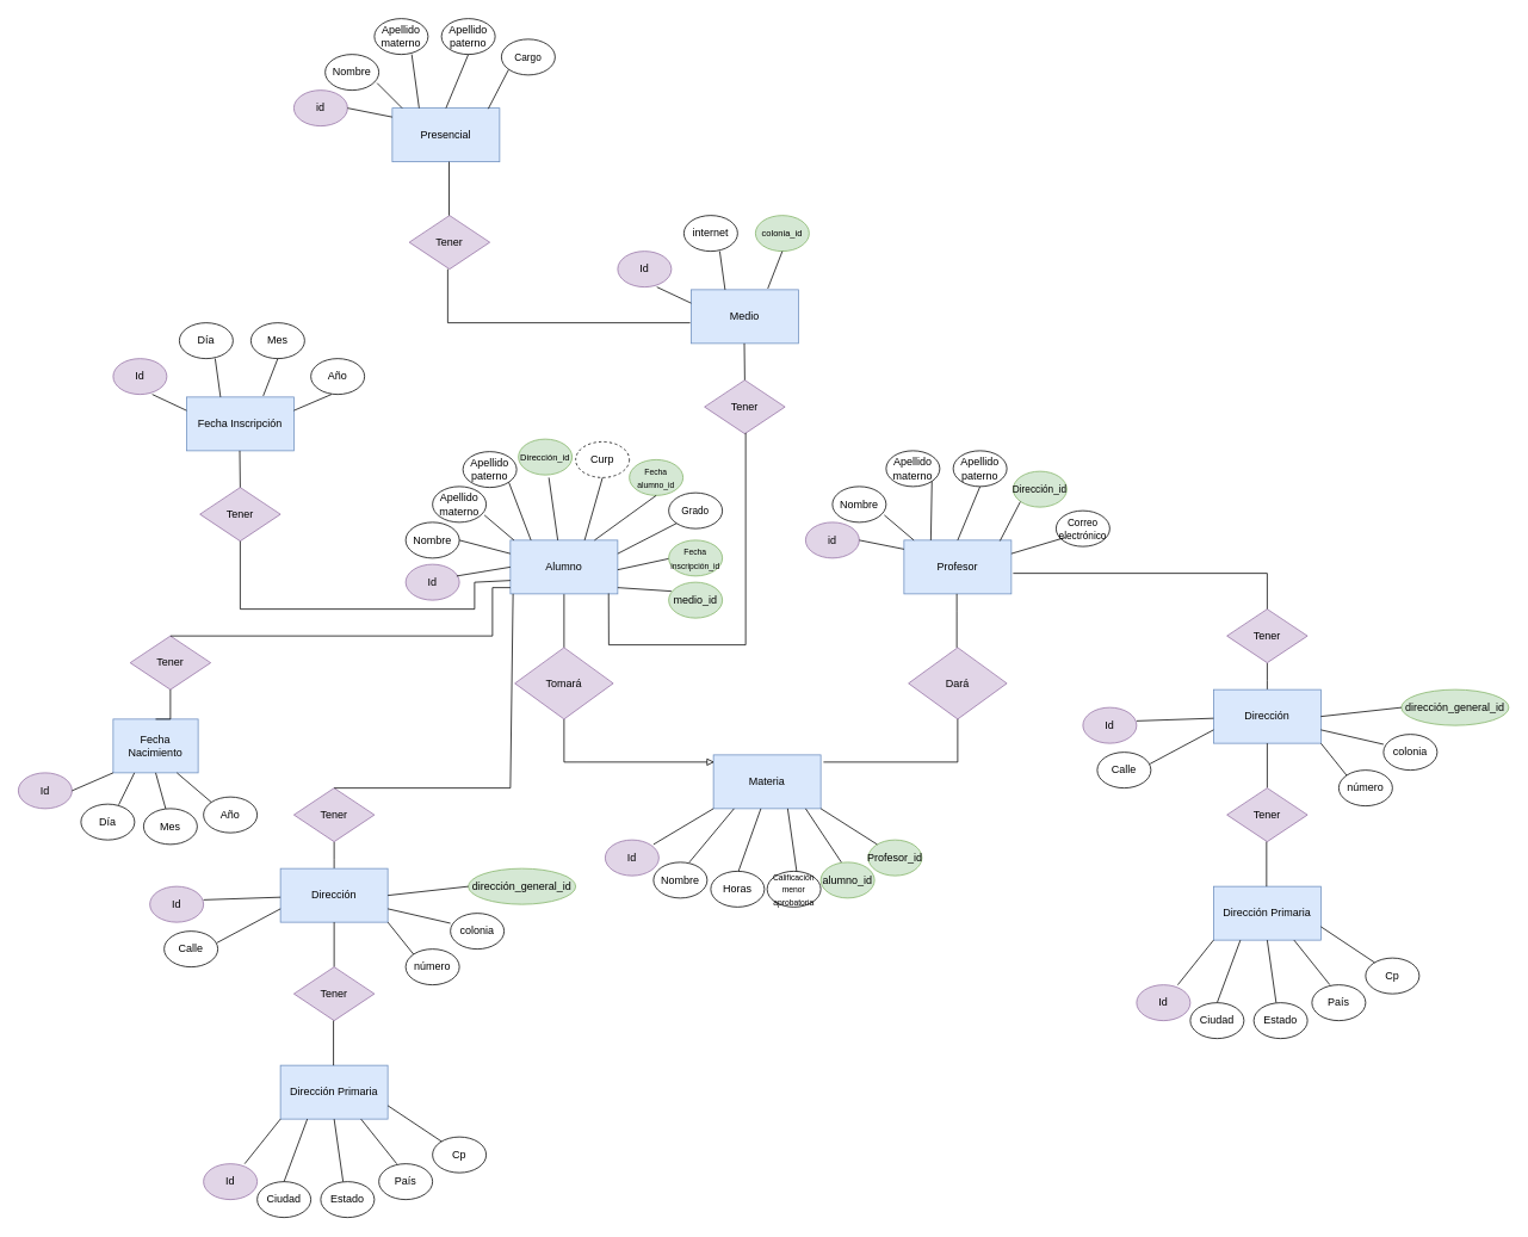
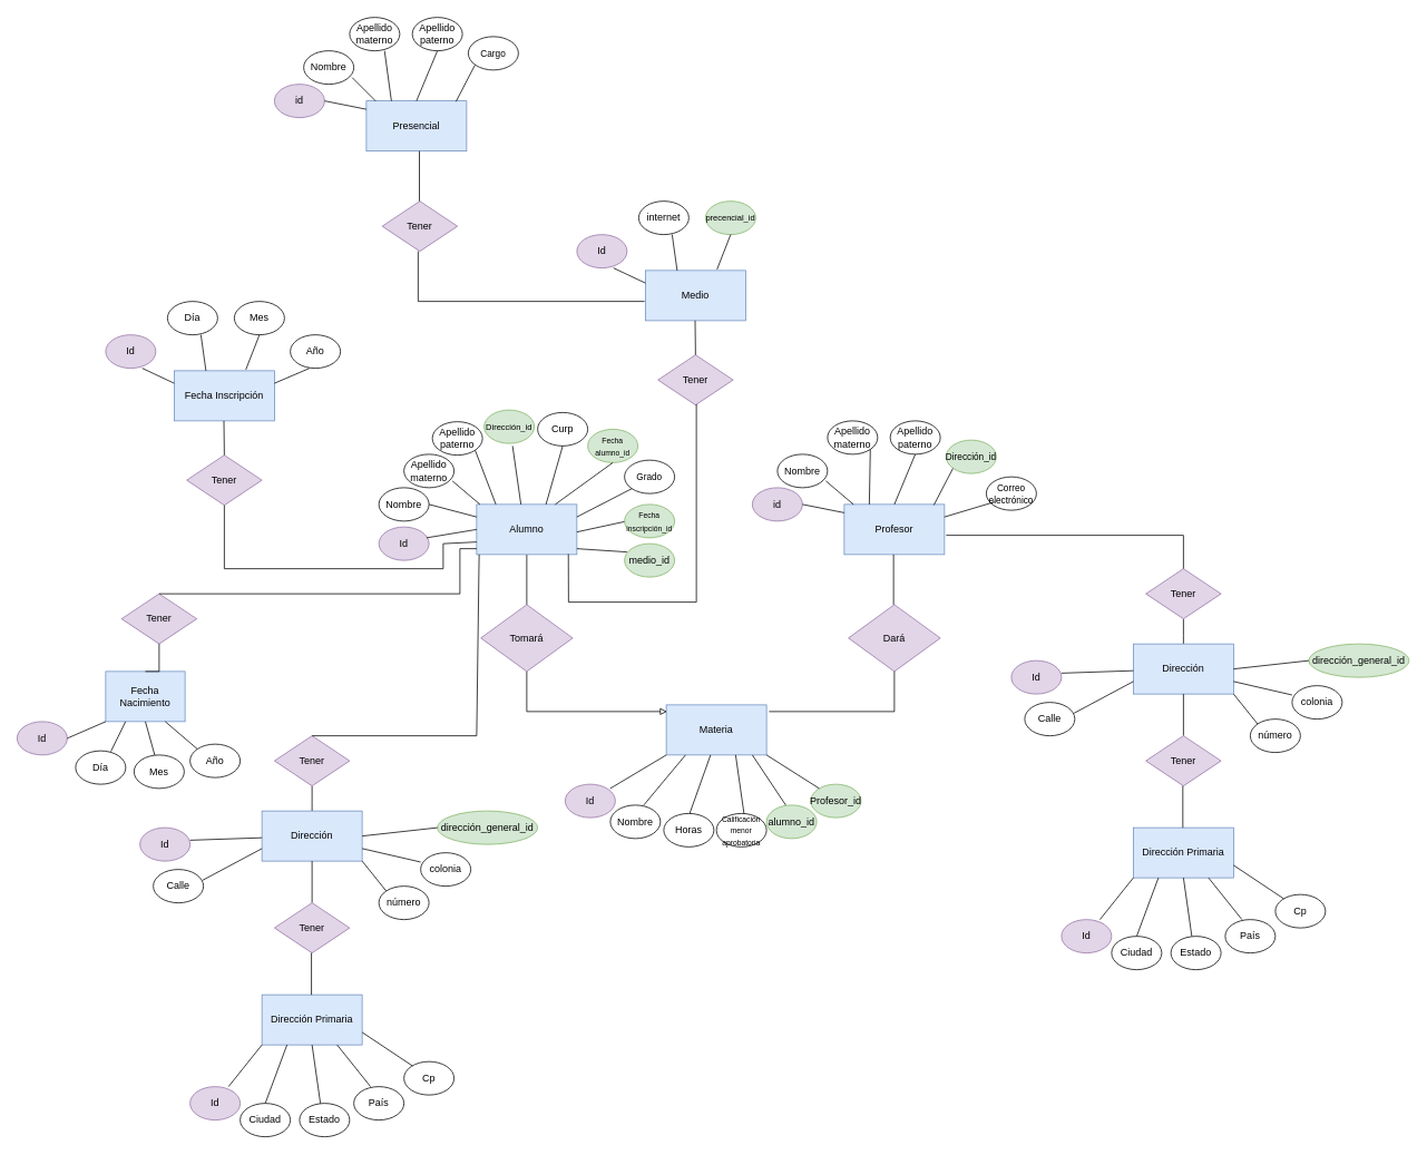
- <mxCell id="139" value="&lt;font style=&quot;font-size: 10px&quot;&gt;colonia_id&lt;/font&gt;" style="ellipse;whiteSpace=wrap;html=1;fillColor=#d5e8d4;strokeColor=#82b366;" vertex="1" parent="1"><mxGeometry x="844" y="240" width="60" height="40" as="geometry" /></mxCell>
+ <mxCell id="139" value="&lt;font style=&quot;font-size: 10px&quot;&gt;precencial_id&lt;/font&gt;" style="ellipse;whiteSpace=wrap;html=1;fillColor=#d5e8d4;strokeColor=#82b366;" vertex="1" parent="1"><mxGeometry x="844" y="240" width="60" height="40" as="geometry" /></mxCell>
- <mxCell id="45" value="&lt;font style=&quot;font-size: 12px&quot;&gt;Curp&lt;/font&gt;" style="ellipse;whiteSpace=wrap;html=1;fillColor=#FFFFFF;strokeColor=#000000;dashed=1;" vertex="1" parent="1"><mxGeometry x="643" y="493" width="60" height="40" as="geometry" /></mxCell>
+ <mxCell id="45" value="&lt;font style=&quot;font-size: 12px&quot;&gt;Curp&lt;/font&gt;" style="ellipse;whiteSpace=wrap;html=1;fillColor=#FFFFFF;strokeColor=#000000;" vertex="1" parent="1"><mxGeometry x="643" y="493" width="60" height="40" as="geometry" /></mxCell>
